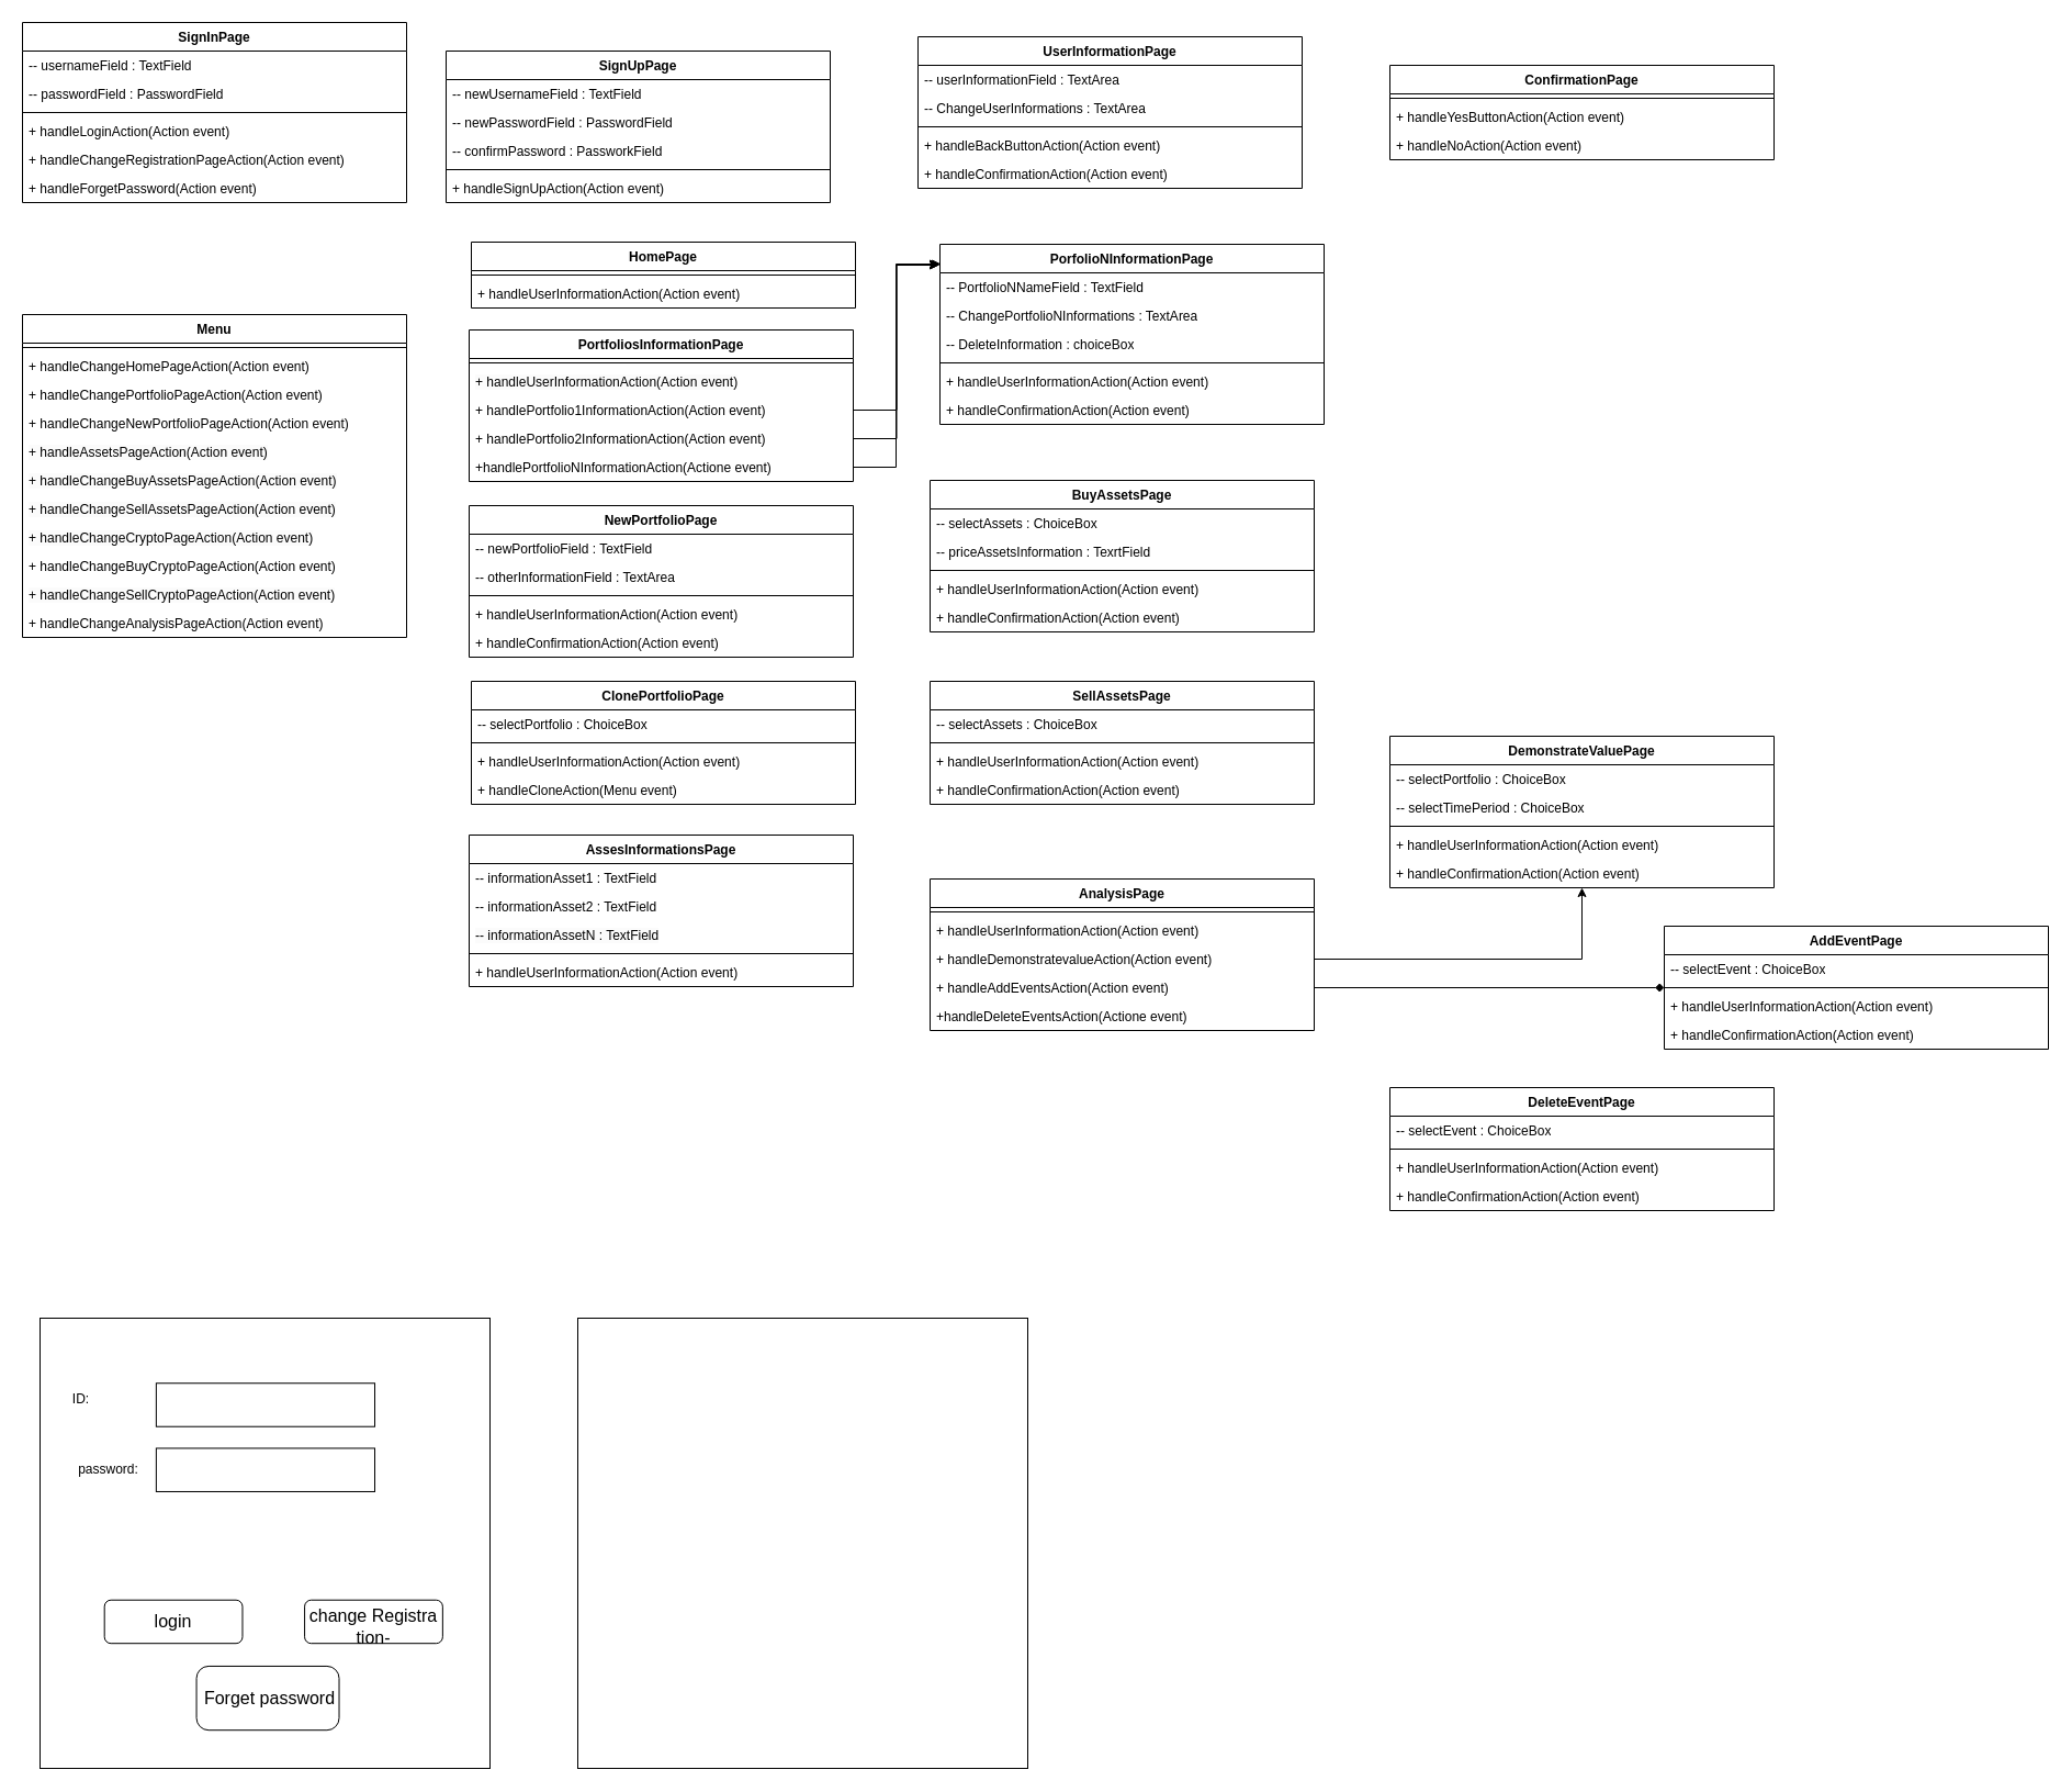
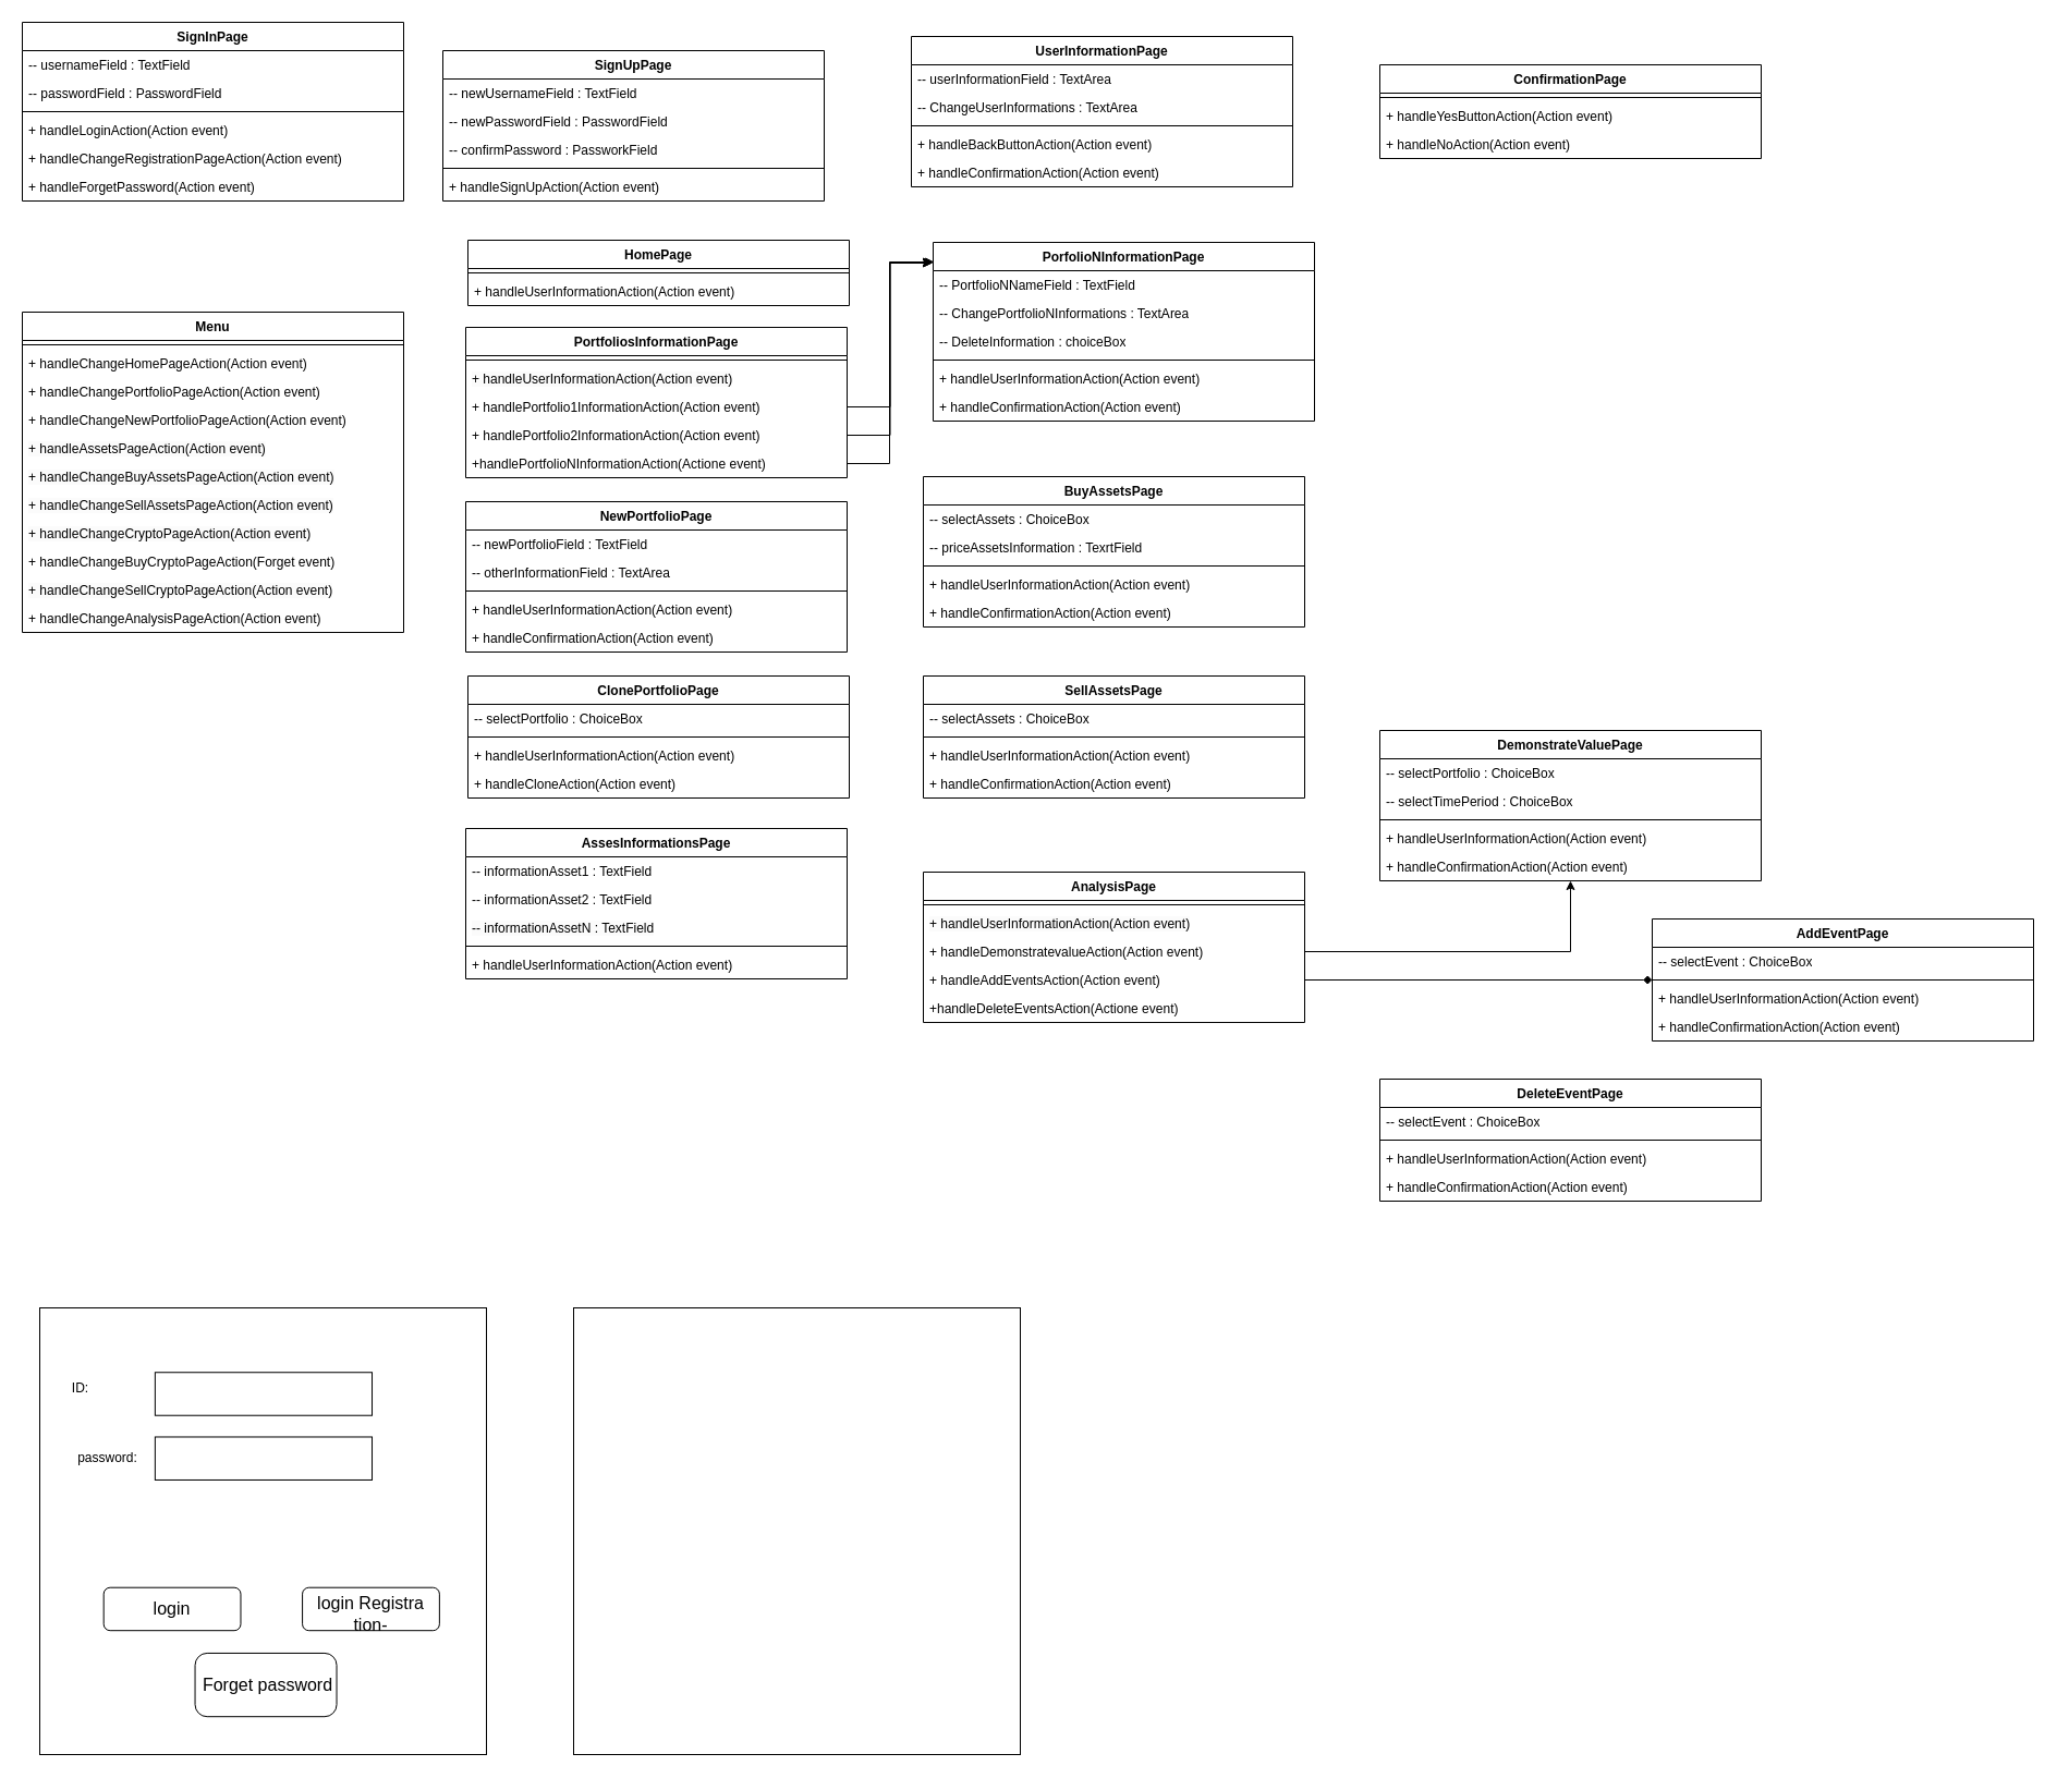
- <mxCell id="24" value="+ handleChangeBuyCryptoPageAction(Action event)" style="text;strokeColor=none;fillColor=none;align=left;verticalAlign=top;spacingLeft=4;spacingRight=4;overflow=hidden;rotatable=0;points=[[0,0.5],[1,0.5]];portConstraint=eastwest;whiteSpace=wrap;html=1;" parent="15" vertex="1"><mxGeometry y="216" width="350" height="26" as="geometry" /></mxCell>
+ <mxCell id="24" value="+ handleChangeBuyCryptoPageAction(Forget event)" style="text;strokeColor=none;fillColor=none;align=left;verticalAlign=top;spacingLeft=4;spacingRight=4;overflow=hidden;rotatable=0;points=[[0,0.5],[1,0.5]];portConstraint=eastwest;whiteSpace=wrap;html=1;" parent="15" vertex="1"><mxGeometry y="216" width="350" height="26" as="geometry" /></mxCell>
- <mxCell id="60" value="+ handleCloneAction(Menu event)" style="text;strokeColor=none;fillColor=none;align=left;verticalAlign=top;spacingLeft=4;spacingRight=4;overflow=hidden;rotatable=0;points=[[0,0.5],[1,0.5]];portConstraint=eastwest;whiteSpace=wrap;html=1;" vertex="1" parent="56"><mxGeometry y="86" width="350" height="26" as="geometry" /></mxCell>
+ <mxCell id="60" value="+ handleCloneAction(Action event)" style="text;strokeColor=none;fillColor=none;align=left;verticalAlign=top;spacingLeft=4;spacingRight=4;overflow=hidden;rotatable=0;points=[[0,0.5],[1,0.5]];portConstraint=eastwest;whiteSpace=wrap;html=1;" vertex="1" parent="56"><mxGeometry y="86" width="350" height="26" as="geometry" /></mxCell>
- <mxCell id="37" value="change Registra&lt;br&gt;tion-" style="text;strokeColor=none;fillColor=none;html=1;align=center;verticalAlign=middle;whiteSpace=wrap;rounded=0;fontSize=16;" parent="27" vertex="1"><mxGeometry x="241.078" y="261.651" width="125.78" height="39.494" as="geometry" /></mxCell>
+ <mxCell id="37" value="login Registra&lt;br&gt;tion-" style="text;strokeColor=none;fillColor=none;html=1;align=center;verticalAlign=middle;whiteSpace=wrap;rounded=0;fontSize=16;" parent="27" vertex="1"><mxGeometry x="241.078" y="261.651" width="125.78" height="39.494" as="geometry" /></mxCell>
